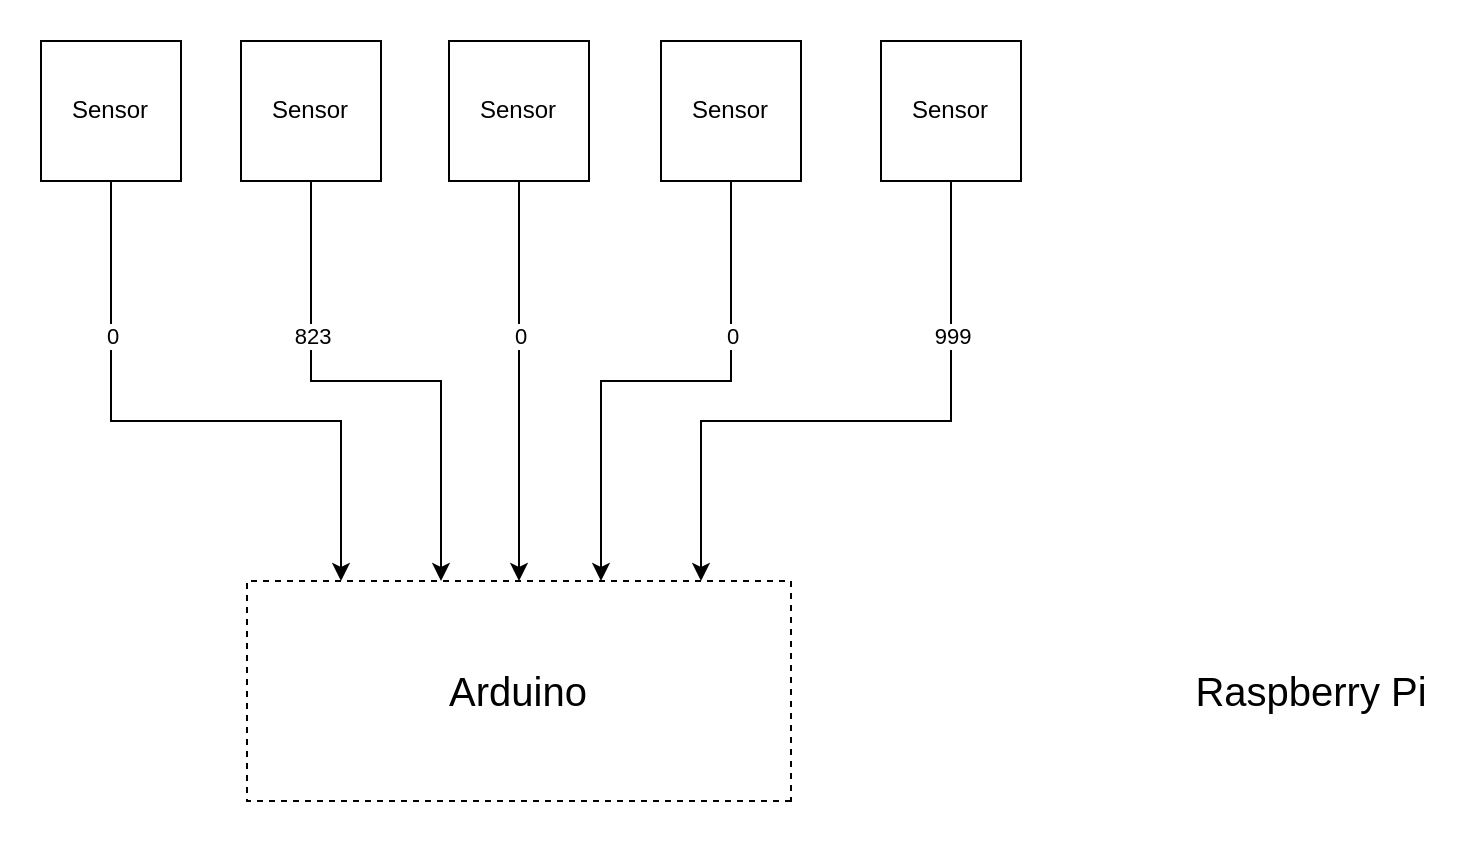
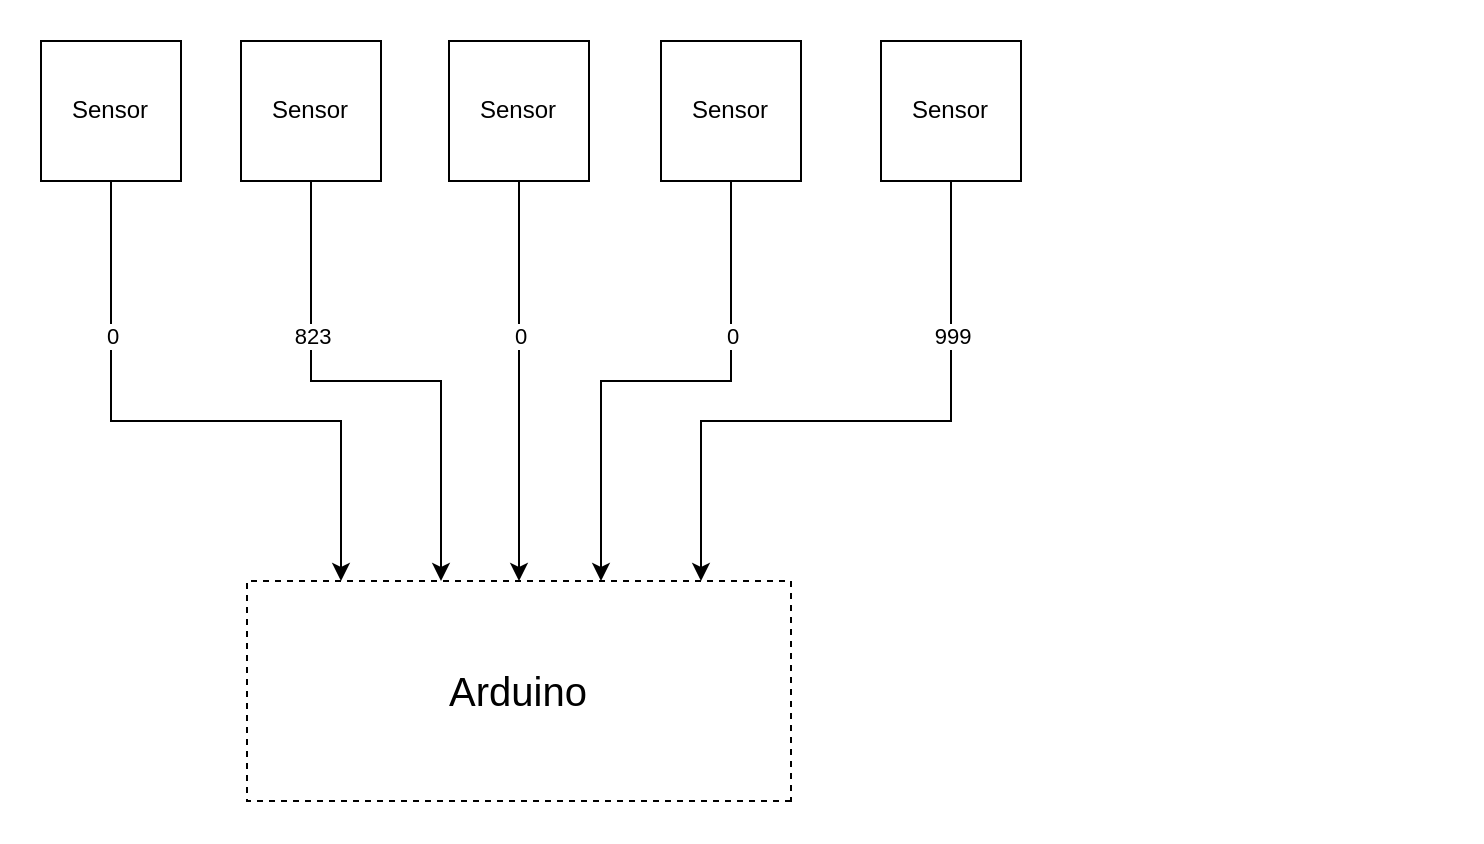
- <mxCell id="18" value="Raspberry Pi" style="text;html=1;align=center;verticalAlign=middle;resizable=0;points=[];autosize=1;fontSize=20;" vertex="1" parent="1"><mxGeometry x="590" y="330" width="130" height="30" as="geometry" /></mxCell>
